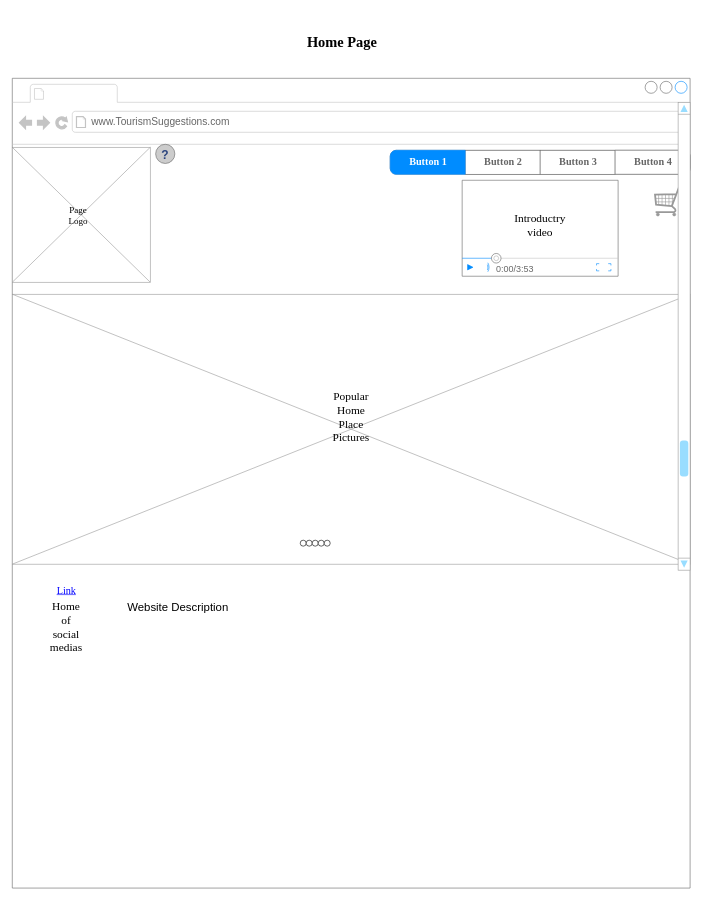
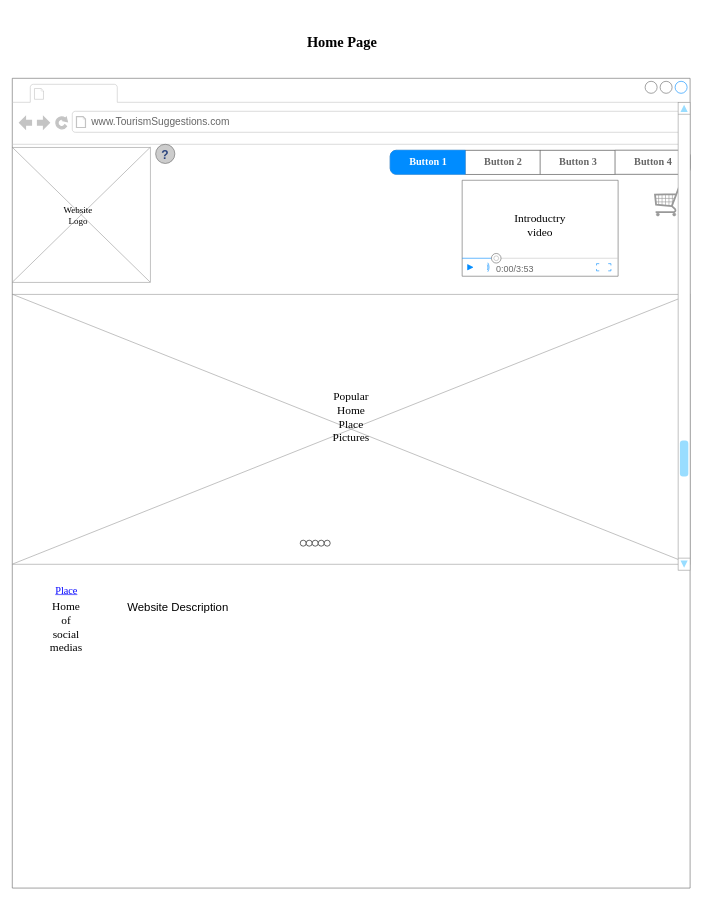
- <mxCell id="10" value="&lt;span style=&quot;font-size: 15px;&quot;&gt;Page Logo&lt;/span&gt;" style="text;html=1;strokeColor=none;fillColor=none;align=center;verticalAlign=middle;whiteSpace=wrap;rounded=0;fontFamily=Comic Sans MS;" vertex="1" parent="2"><mxGeometry x="80" y="212.5" width="60" height="30" as="geometry" /></mxCell>
+ <mxCell id="10" value="&lt;span style=&quot;font-size: 15px;&quot;&gt;Website Logo&lt;/span&gt;" style="text;html=1;strokeColor=none;fillColor=none;align=center;verticalAlign=middle;whiteSpace=wrap;rounded=0;fontFamily=Comic Sans MS;" vertex="1" parent="2"><mxGeometry x="80" y="212.5" width="60" height="30" as="geometry" /></mxCell>
- <mxCell id="23" value="Link" style="shape=rectangle;strokeColor=none;fillColor=none;linkText=;fontSize=17;fontColor=#0000ff;fontStyle=4;html=1;align=center;fontFamily=Comic Sans MS;" vertex="1" parent="2"><mxGeometry y="820" width="180" height="70" as="geometry" /></mxCell>
+ <mxCell id="23" value="Place" style="shape=rectangle;strokeColor=none;fillColor=none;linkText=;fontSize=17;fontColor=#0000ff;fontStyle=4;html=1;align=center;fontFamily=Comic Sans MS;" vertex="1" parent="2"><mxGeometry y="820" width="180" height="70" as="geometry" /></mxCell>
